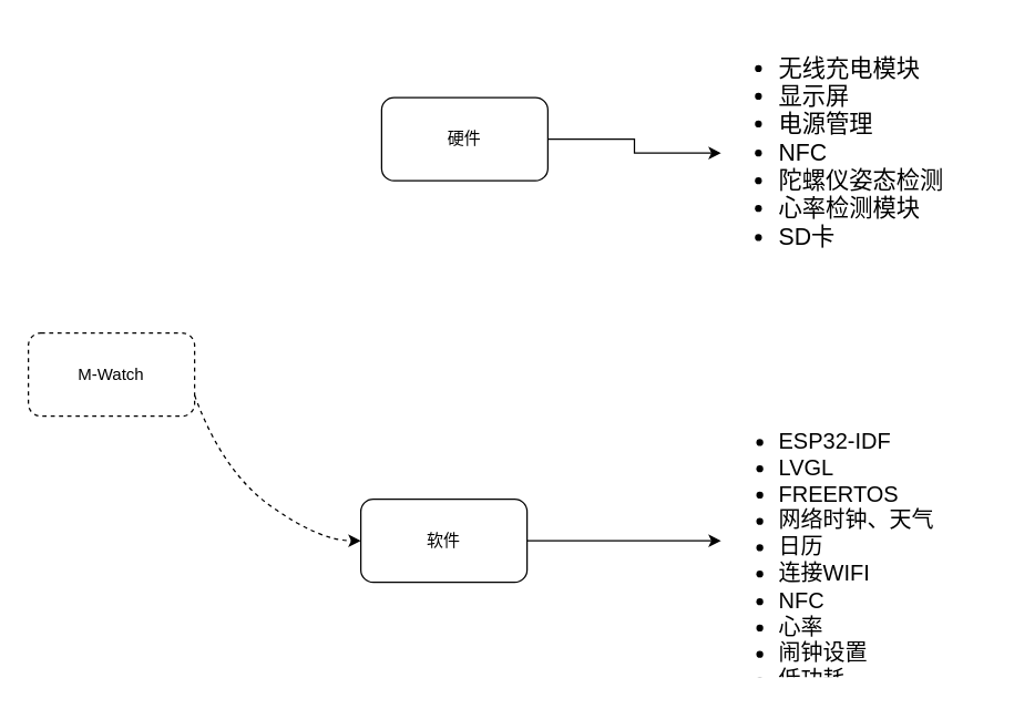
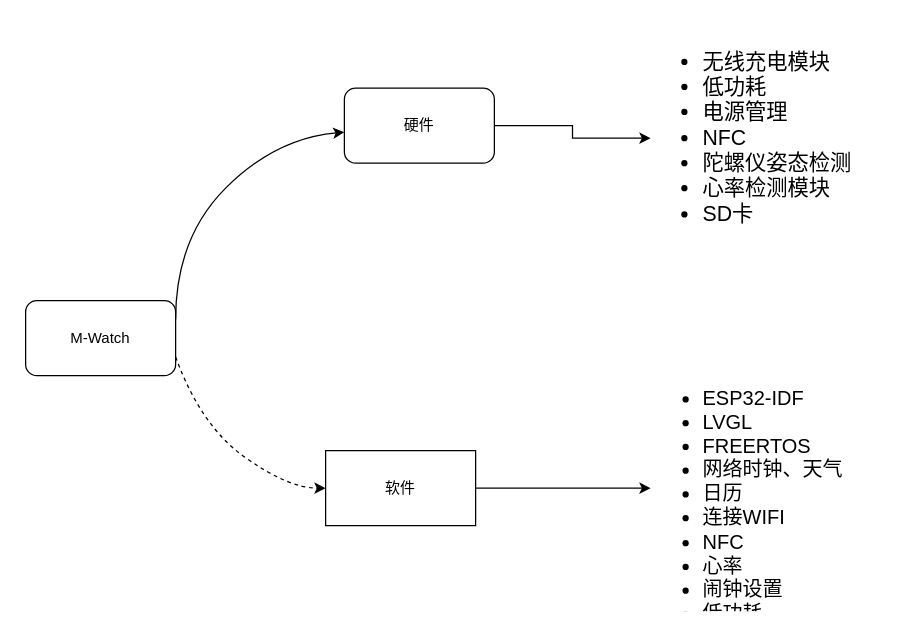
- <mxCell id="9" value="&lt;ul style=&quot;font-size: 17px&quot;&gt;&lt;li&gt;无线充电模块&lt;/li&gt;&lt;li&gt;显示屏&lt;/li&gt;&lt;li&gt;电源管理&lt;/li&gt;&lt;li&gt;NFC&lt;/li&gt;&lt;li&gt;陀螺仪姿态检测&lt;/li&gt;&lt;li&gt;心率检测模块&lt;/li&gt;&lt;li&gt;SD卡&lt;/li&gt;&lt;/ul&gt;" style="text;strokeColor=none;fillColor=none;html=1;whiteSpace=wrap;verticalAlign=middle;overflow=hidden;labelBackgroundColor=none;" parent="1" vertex="1"><mxGeometry x="520" y="20" width="170" height="180" as="geometry" /></mxCell>
+ <mxCell id="9" value="&lt;ul style=&quot;font-size: 17px&quot;&gt;&lt;li&gt;无线充电模块&lt;/li&gt;&lt;li&gt;低功耗&lt;/li&gt;&lt;li&gt;电源管理&lt;/li&gt;&lt;li&gt;NFC&lt;/li&gt;&lt;li&gt;陀螺仪姿态检测&lt;/li&gt;&lt;li&gt;心率检测模块&lt;/li&gt;&lt;li&gt;SD卡&lt;/li&gt;&lt;/ul&gt;" style="text;strokeColor=none;fillColor=none;html=1;whiteSpace=wrap;verticalAlign=middle;overflow=hidden;labelBackgroundColor=none;" parent="1" vertex="1"><mxGeometry x="520" y="20" width="170" height="180" as="geometry" /></mxCell>
+ <mxCell id="3" value="" style="curved=1;endArrow=classic;html=1;exitX=1;exitY=0.25;exitDx=0;exitDy=0;" parent="1" source="2" target="6" edge="1"><mxGeometry width="50" height="50" relative="1" as="geometry"><mxPoint x="440" y="260" as="sourcePoint" /><mxPoint x="320" y="110" as="targetPoint" /><Array as="points"><mxPoint x="140" y="190" /><mxPoint x="220" y="110" /></Array></mxGeometry></mxCell>
- <mxCell id="2" value="M-Watch" style="rounded=1;whiteSpace=wrap;html=1;dashed=1;" parent="1" vertex="1"><mxGeometry x="20" y="240" width="120" height="60" as="geometry" /></mxCell>
+ <mxCell id="2" value="M-Watch" style="rounded=1;whiteSpace=wrap;html=1;" parent="1" vertex="1"><mxGeometry x="20" y="240" width="120" height="60" as="geometry" /></mxCell>
- <mxCell id="8" value="软件" style="rounded=1;whiteSpace=wrap;html=1;" parent="1" vertex="1"><mxGeometry x="260" y="360" width="120" height="60" as="geometry" /></mxCell>
+ <mxCell id="8" value="软件" style="whiteSpace=wrap;html=1;rounded=0;" parent="1" vertex="1"><mxGeometry x="260" y="360" width="120" height="60" as="geometry" /></mxCell>
